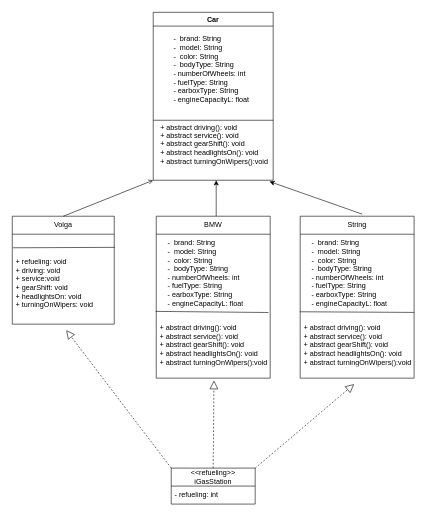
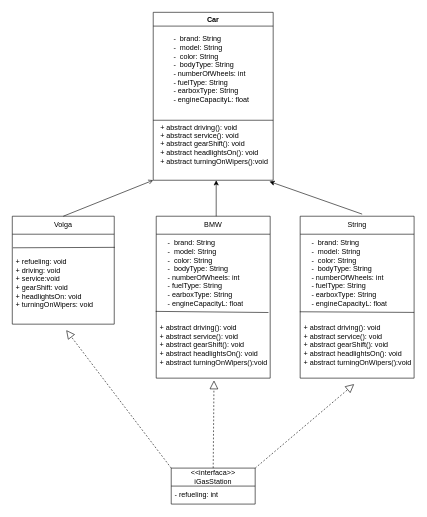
- <mxCell id="6" value="&amp;lt;&amp;lt;refueling&amp;gt;&amp;gt;&lt;br&gt;iGasStation" style="swimlane;fontStyle=0;childLayout=stackLayout;horizontal=1;startSize=30;horizontalStack=0;resizeParent=1;resizeParentMax=0;resizeLast=0;collapsible=1;marginBottom=0;whiteSpace=wrap;html=1;" parent="1" vertex="1"><mxGeometry x="285" y="780" width="140" height="60" as="geometry" /></mxCell>
+ <mxCell id="6" value="&amp;lt;&amp;lt;interfaca&amp;gt;&amp;gt;&lt;br&gt;iGasStation" style="swimlane;fontStyle=0;childLayout=stackLayout;horizontal=1;startSize=30;horizontalStack=0;resizeParent=1;resizeParentMax=0;resizeLast=0;collapsible=1;marginBottom=0;whiteSpace=wrap;html=1;" parent="1" vertex="1"><mxGeometry x="285" y="780" width="140" height="60" as="geometry" /></mxCell>
